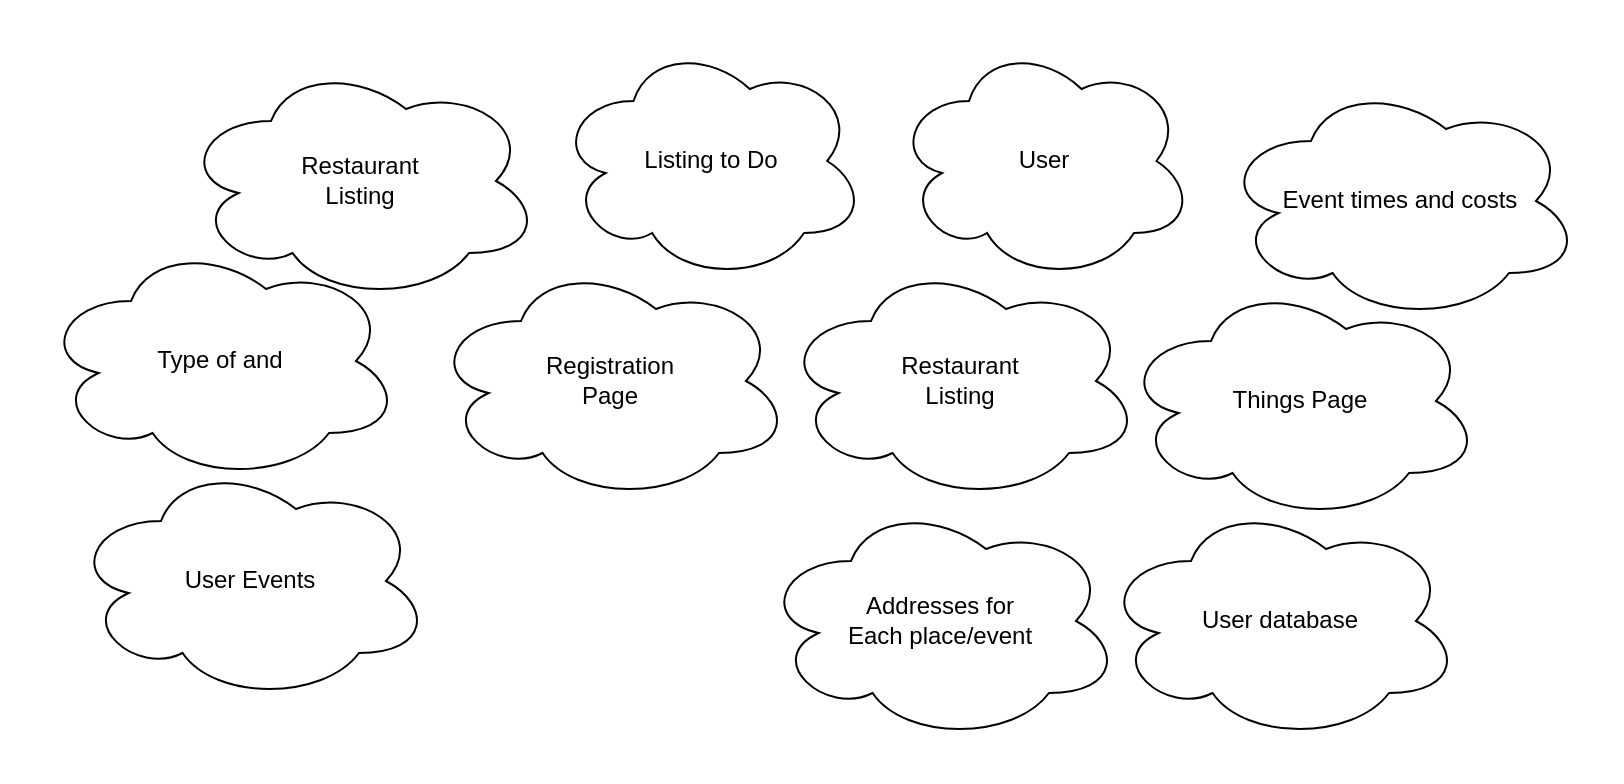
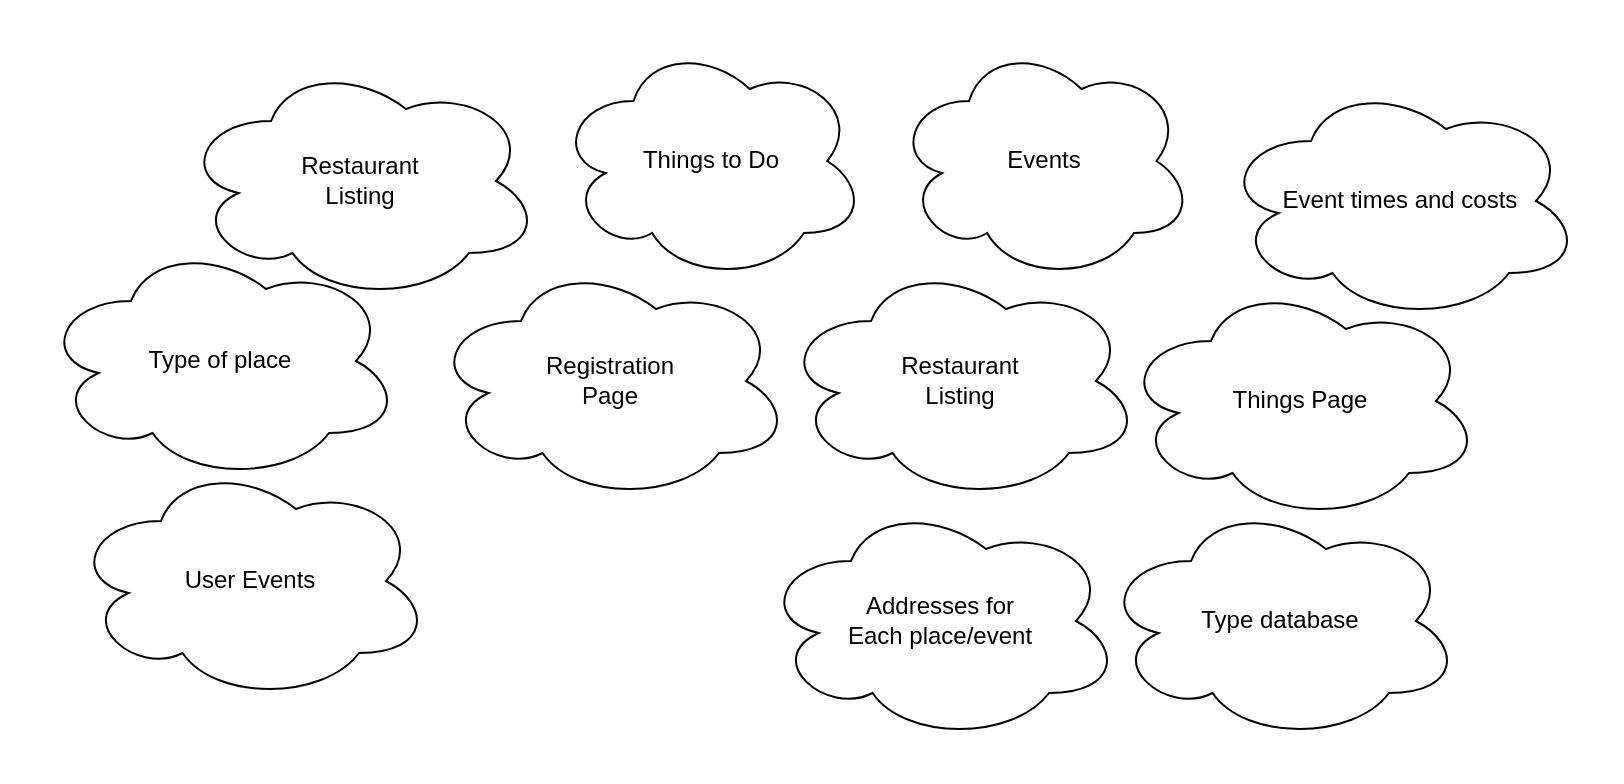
- <mxCell id="3" value="Listing to Do" style="ellipse;shape=cloud;whiteSpace=wrap;html=1;" vertex="1" parent="1"><mxGeometry x="277.5" y="20" width="155" height="120" as="geometry" /></mxCell>
+ <mxCell id="3" value="Things to Do" style="ellipse;shape=cloud;whiteSpace=wrap;html=1;" vertex="1" parent="1"><mxGeometry x="277.5" y="20" width="155" height="120" as="geometry" /></mxCell>
- <mxCell id="4" value="&lt;div&gt;User&lt;/div&gt;" style="ellipse;shape=cloud;whiteSpace=wrap;html=1;" vertex="1" parent="1"><mxGeometry x="446.5" y="20" width="150" height="120" as="geometry" /></mxCell>
+ <mxCell id="4" value="&lt;div&gt;Events&lt;/div&gt;" style="ellipse;shape=cloud;whiteSpace=wrap;html=1;" vertex="1" parent="1"><mxGeometry x="446.5" y="20" width="150" height="120" as="geometry" /></mxCell>
- <mxCell id="7" value="Type of and" style="ellipse;shape=cloud;whiteSpace=wrap;html=1;" vertex="1" parent="1"><mxGeometry y="120" width="180" height="120" as="geometry" x="20" /></mxCell>
+ <mxCell id="7" value="Type of place" style="ellipse;shape=cloud;whiteSpace=wrap;html=1;" vertex="1" parent="1"><mxGeometry y="120" width="180" height="120" as="geometry" x="20" /></mxCell>
- <mxCell id="12" value="User database" style="ellipse;shape=cloud;whiteSpace=wrap;html=1;" vertex="1" parent="1"><mxGeometry x="550" y="250" width="180" height="120" as="geometry" /></mxCell>
+ <mxCell id="12" value="Type database" style="ellipse;shape=cloud;whiteSpace=wrap;html=1;" vertex="1" parent="1"><mxGeometry x="550" y="250" width="180" height="120" as="geometry" /></mxCell>
